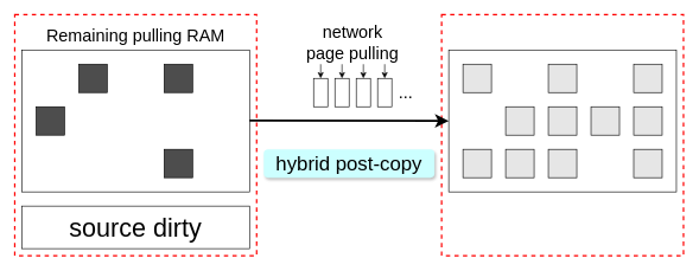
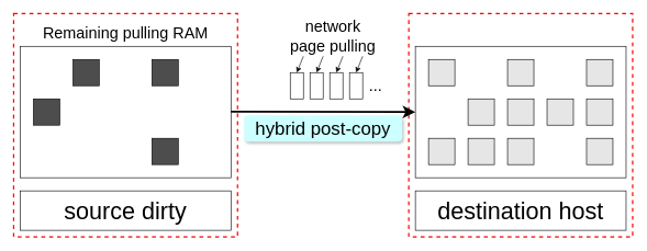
- <mxCell id="32" value="&lt;font style=&quot;font-size: 24px;&quot;&gt;network&lt;br&gt;page pulling&lt;/font&gt;" style="text;html=1;strokeColor=none;fillColor=none;align=center;verticalAlign=middle;whiteSpace=wrap;rounded=0;" parent="1" vertex="1"><mxGeometry x="420" y="30" width="150" height="60" as="geometry" /></mxCell>
+ <mxCell id="32" value="&lt;font style=&quot;font-size: 24px;&quot;&gt;network&lt;br&gt;page pulling&lt;/font&gt;" style="text;html=1;strokeColor=none;fillColor=none;align=center;verticalAlign=middle;whiteSpace=wrap;rounded=0;" parent="1" vertex="1"><mxGeometry x="430" y="25" width="150" height="60" as="geometry" /></mxCell>
- <mxCell id="25" value="&lt;font style=&quot;font-size: 28px;&quot;&gt;hybrid post-copy&lt;/font&gt;" style="text;html=1;strokeColor=none;fillColor=#CCFFFF;align=center;verticalAlign=middle;whiteSpace=wrap;rounded=1;shadow=1;" parent="1" vertex="1"><mxGeometry x="370" y="210" width="240" height="40" as="geometry" /></mxCell>
+ <mxCell id="25" value="&lt;font style=&quot;font-size: 28px;&quot;&gt;hybrid post-copy&lt;/font&gt;" style="text;html=1;strokeColor=none;fillColor=#CCFFFF;align=center;verticalAlign=middle;whiteSpace=wrap;rounded=1;shadow=1;" parent="1" vertex="1"><mxGeometry x="370" y="175" width="240" height="40" as="geometry" /></mxCell>
+ <mxCell id="24" value="&lt;font style=&quot;font-size: 36px;&quot;&gt;destination host&lt;/font&gt;" style="rounded=0;whiteSpace=wrap;html=1;" parent="1" vertex="1"><mxGeometry x="630" y="290" width="320" height="60" as="geometry" /></mxCell>
